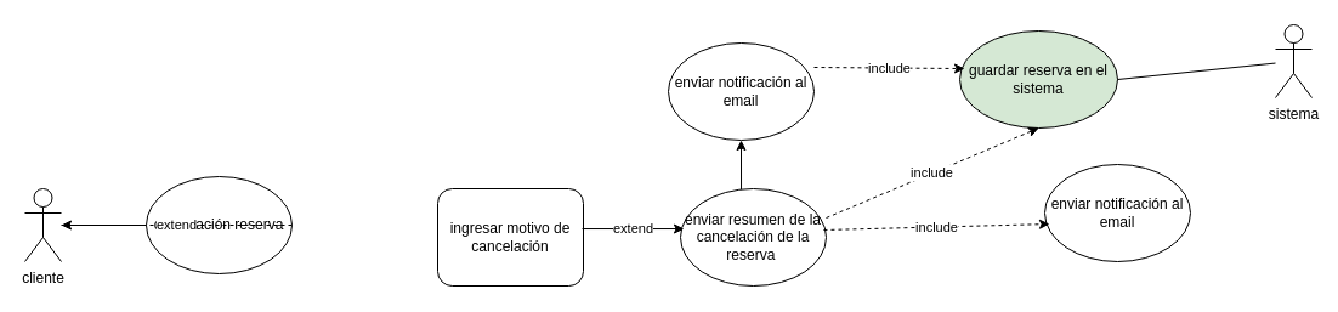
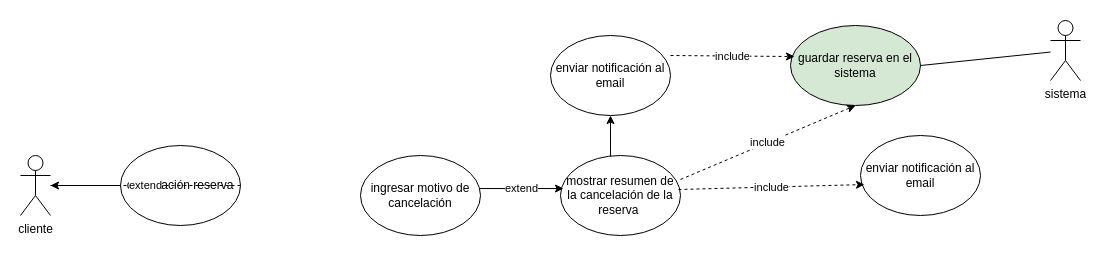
- <mxCell id="9" value="ingresar motivo de cancelación" style="whiteSpace=wrap;html=1;rounded=1;" parent="1" vertex="1"><mxGeometry x="360" y="155" width="120" height="80" as="geometry" /></mxCell>
+ <mxCell id="9" value="ingresar motivo de cancelación" style="ellipse;whiteSpace=wrap;html=1;" parent="1" vertex="1"><mxGeometry x="360" y="155" width="120" height="80" as="geometry" /></mxCell>
- <mxCell id="10" value="enviar resumen de la cancelación de la reserva&amp;nbsp;" style="ellipse;whiteSpace=wrap;html=1;" parent="1" vertex="1"><mxGeometry x="560" y="155" width="120" height="80" as="geometry" /></mxCell>
+ <mxCell id="10" value="mostrar resumen de la cancelación de la reserva&amp;nbsp;" style="ellipse;whiteSpace=wrap;html=1;" parent="1" vertex="1"><mxGeometry x="560" y="155" width="120" height="80" as="geometry" /></mxCell>
